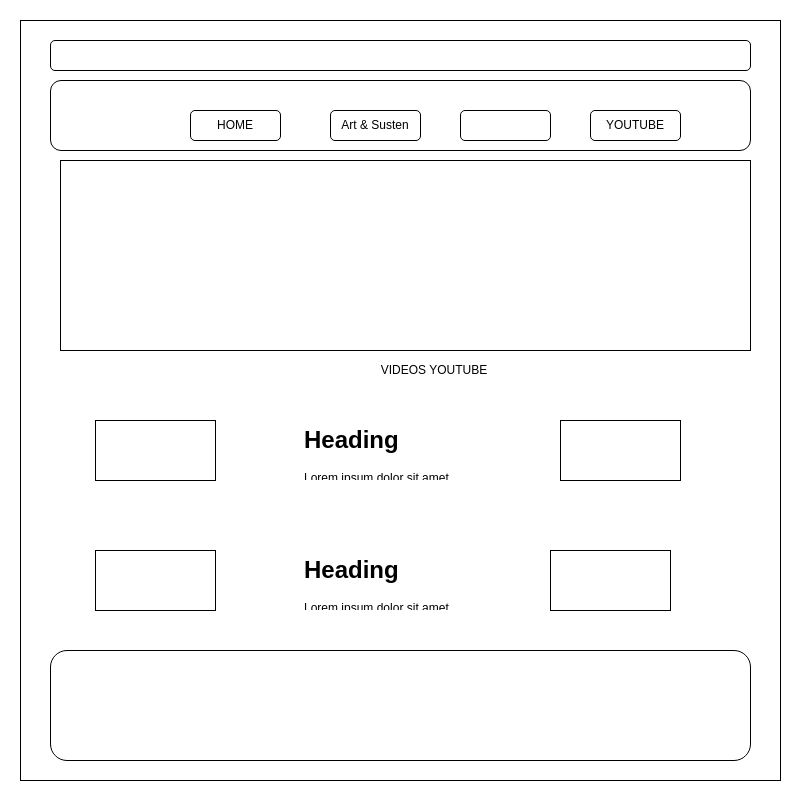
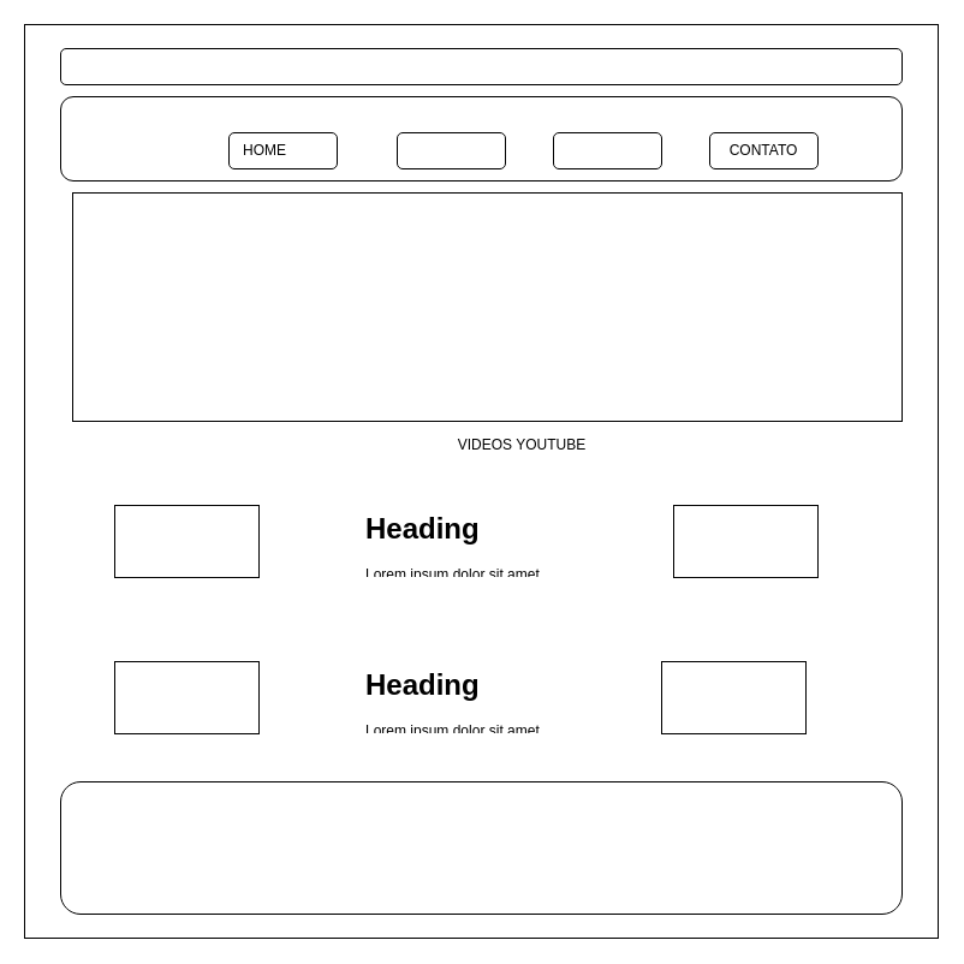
- <mxCell id="9" value="HOME" style="text;html=1;strokeColor=none;fillColor=none;align=center;verticalAlign=middle;whiteSpace=wrap;rounded=0;" vertex="1" parent="1"><mxGeometry x="215" y="115" width="40" height="20" as="geometry" /></mxCell>
+ <mxCell id="9" value="HOME" style="text;html=1;strokeColor=none;fillColor=none;align=center;verticalAlign=middle;whiteSpace=wrap;rounded=0;" vertex="1" parent="1"><mxGeometry x="200" y="115" width="40" height="20" as="geometry" /></mxCell>
- <mxCell id="10" value="Art &amp;amp; Susten" style="text;html=1;align=center;verticalAlign=middle;whiteSpace=wrap;rounded=0;" vertex="1" parent="1"><mxGeometry x="335" y="115" width="80" height="20" as="geometry" /></mxCell>
- <mxCell id="11" value="YOUTUBE" style="text;html=1;strokeColor=none;fillColor=none;align=center;verticalAlign=middle;whiteSpace=wrap;rounded=0;" vertex="1" parent="1"><mxGeometry x="590" y="115" width="90" height="20" as="geometry" /></mxCell>
+ <mxCell id="11" value="CONTATO" style="text;html=1;strokeColor=none;fillColor=none;align=center;verticalAlign=middle;whiteSpace=wrap;rounded=0;" vertex="1" parent="1"><mxGeometry x="590" y="115" width="90" height="20" as="geometry" /></mxCell>
